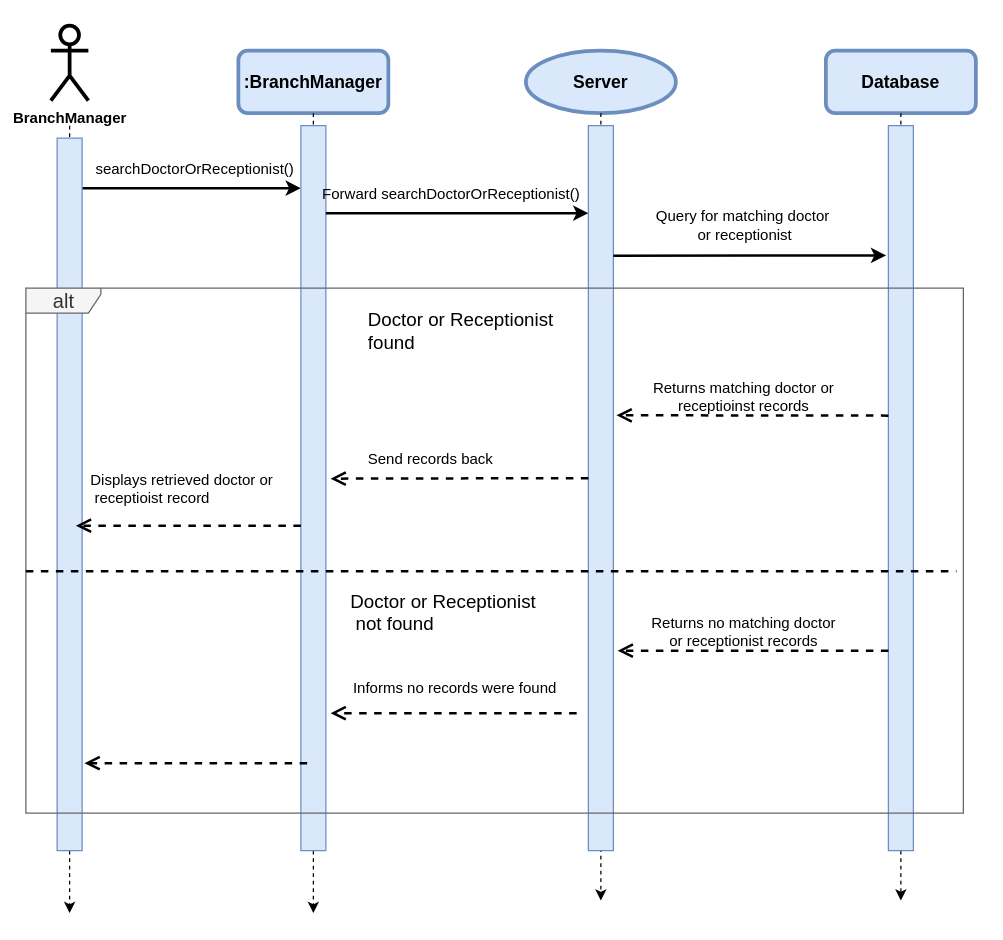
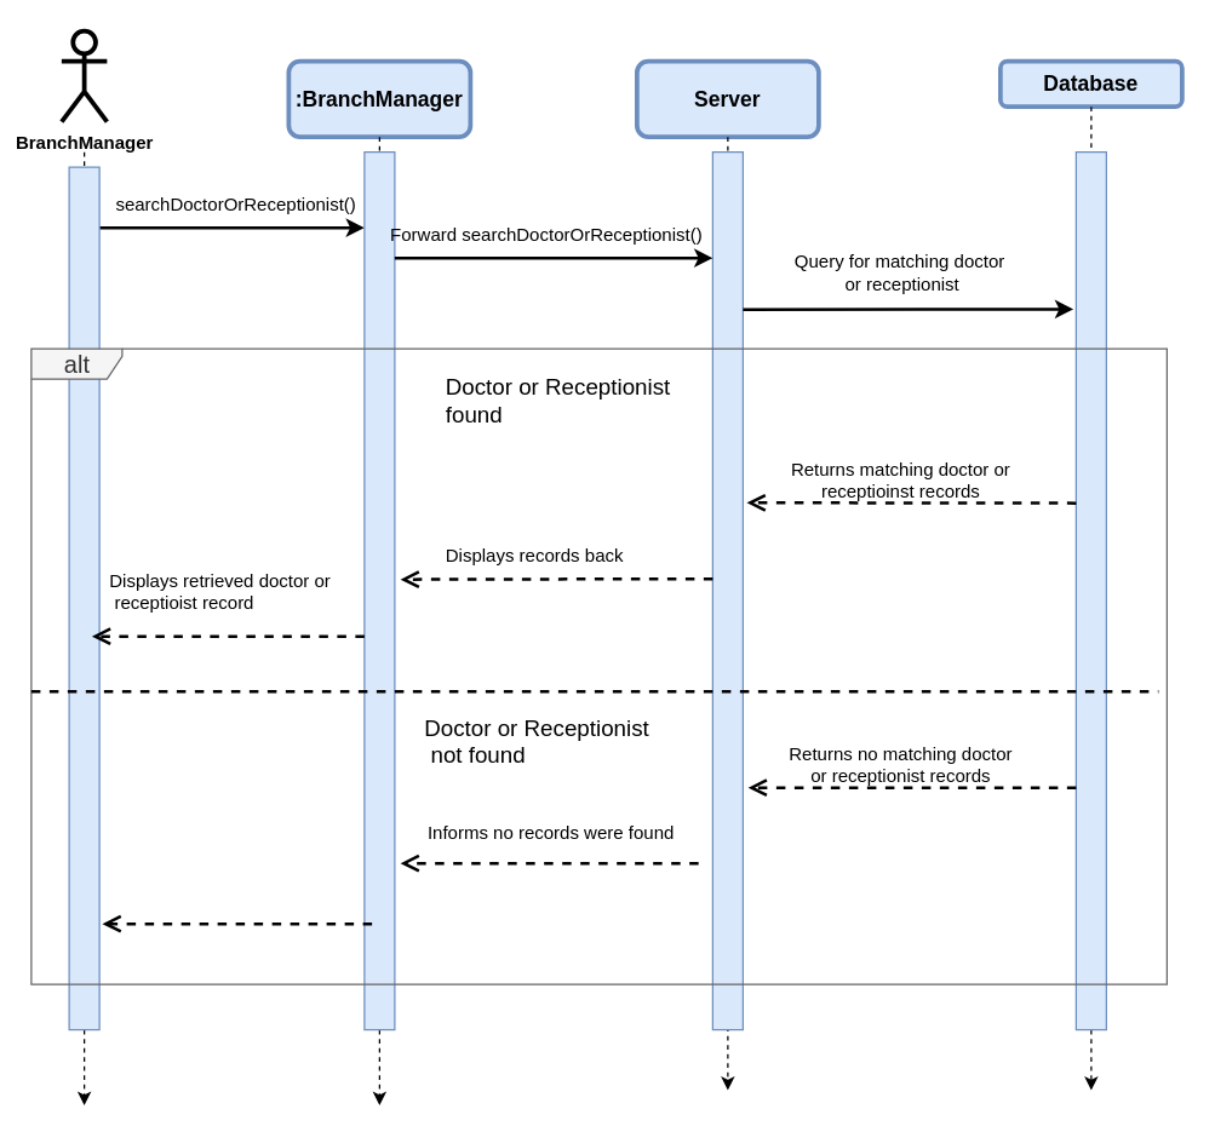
- <mxCell id="8" value="&lt;span style=&quot;font-size: 14px;&quot;&gt;&lt;b&gt;Server&lt;/b&gt;&lt;/span&gt;" style="ellipse;whiteSpace=wrap;html=1;strokeWidth=3;fillColor=#dae8fc;strokeColor=#6c8ebf;" vertex="1" parent="1"><mxGeometry x="420" y="40" width="120" height="50" as="geometry" /></mxCell>
+ <mxCell id="8" value="&lt;span style=&quot;font-size: 14px;&quot;&gt;&lt;b&gt;Server&lt;/b&gt;&lt;/span&gt;" style="rounded=1;whiteSpace=wrap;html=1;strokeWidth=3;fillColor=#dae8fc;strokeColor=#6c8ebf;" vertex="1" parent="1"><mxGeometry x="420" y="40" width="120" height="50" as="geometry" /></mxCell>
- <mxCell id="15" value="&lt;span style=&quot;font-size: 14px;&quot;&gt;&lt;b&gt;Database&lt;/b&gt;&lt;/span&gt;" style="rounded=1;whiteSpace=wrap;html=1;strokeWidth=3;fillColor=#dae8fc;strokeColor=#6c8ebf;" vertex="1" parent="1"><mxGeometry x="660" y="40" width="120" height="50" as="geometry" /></mxCell>
+ <mxCell id="15" value="&lt;span style=&quot;font-size: 14px;&quot;&gt;&lt;b&gt;Database&lt;/b&gt;&lt;/span&gt;" style="rounded=1;whiteSpace=wrap;html=1;strokeWidth=3;fillColor=#dae8fc;strokeColor=#6c8ebf;" vertex="1" parent="1"><mxGeometry x="660" y="40" width="120" height="30" as="geometry" /></mxCell>
- <mxCell id="29" value="Send records back" style="text;whiteSpace=wrap;html=1;" vertex="1" parent="23"><mxGeometry x="271.873" y="122.924" width="233.766" height="60.0" as="geometry" /></mxCell>
+ <mxCell id="29" value="Displays records back" style="text;whiteSpace=wrap;html=1;" vertex="1" parent="23"><mxGeometry x="271.873" y="122.924" width="233.766" height="60.0" as="geometry" /></mxCell>
